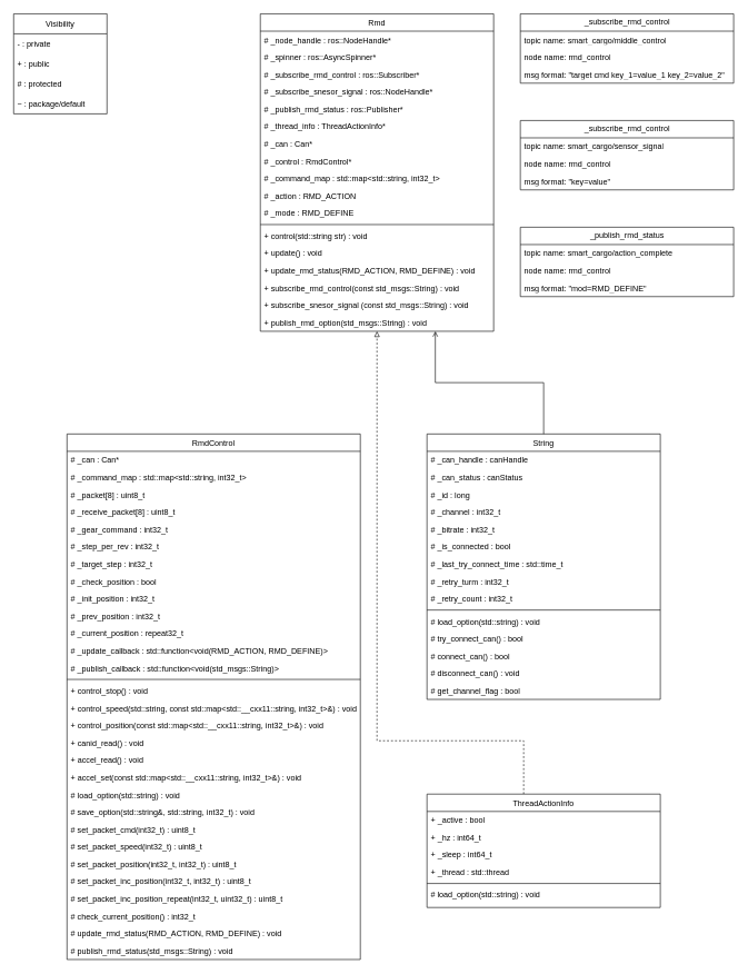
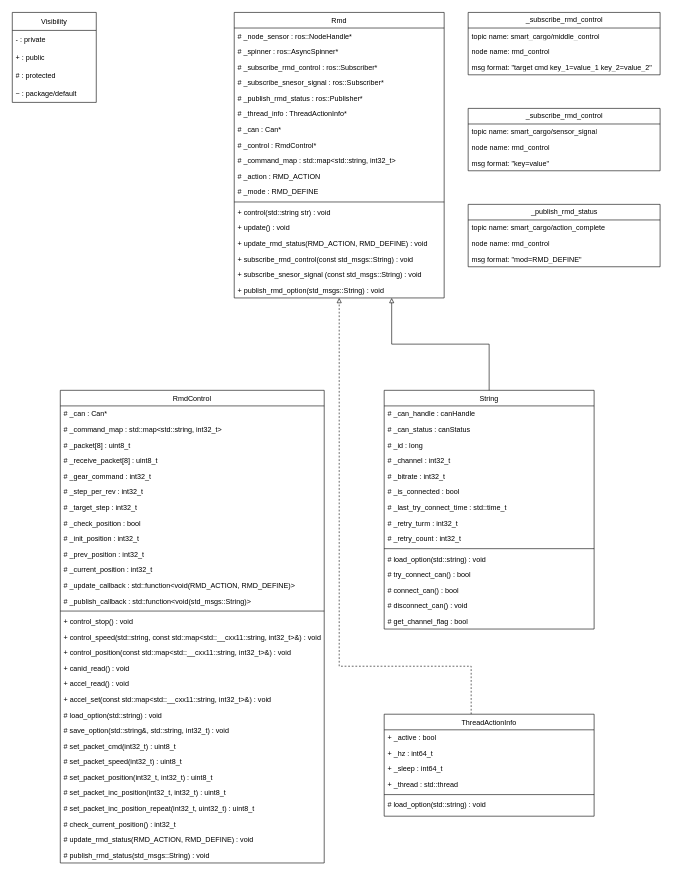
- <mxCell id="3" value="# _node_handle : ros::NodeHandle*" style="text;align=left;verticalAlign=top;spacingLeft=4;spacingRight=4;overflow=hidden;rotatable=0;points=[[0,0.5],[1,0.5]];portConstraint=eastwest;" parent="2" vertex="1"><mxGeometry y="26" width="350" height="26" as="geometry" /></mxCell>
+ <mxCell id="3" value="# _node_sensor : ros::NodeHandle*" style="text;align=left;verticalAlign=top;spacingLeft=4;spacingRight=4;overflow=hidden;rotatable=0;points=[[0,0.5],[1,0.5]];portConstraint=eastwest;" parent="2" vertex="1"><mxGeometry y="26" width="350" height="26" as="geometry" /></mxCell>
- <mxCell id="6" value="# _subscribe_snesor_signal : ros::NodeHandle*" style="text;align=left;verticalAlign=top;spacingLeft=4;spacingRight=4;overflow=hidden;rotatable=0;points=[[0,0.5],[1,0.5]];portConstraint=eastwest;" vertex="1" parent="2"><mxGeometry y="104" width="350" height="26" as="geometry" /></mxCell>
+ <mxCell id="6" value="# _subscribe_snesor_signal : ros::Subscriber*" style="text;align=left;verticalAlign=top;spacingLeft=4;spacingRight=4;overflow=hidden;rotatable=0;points=[[0,0.5],[1,0.5]];portConstraint=eastwest;" vertex="1" parent="2"><mxGeometry y="104" width="350" height="26" as="geometry" /></mxCell>
- <mxCell id="81" value="" style="rounded=0;orthogonalLoop=1;jettySize=auto;html=1;entryX=0.75;entryY=1;entryDx=0;entryDy=0;endArrow=open;endFill=0;strokeWidth=1;exitX=0.5;exitY=0;exitDx=0;exitDy=0;edgeStyle=orthogonalEdgeStyle;" parent="1" source="57" target="2" edge="1"><mxGeometry relative="1" as="geometry"><mxPoint x="410" y="540" as="sourcePoint" /><mxPoint x="488" y="490" as="targetPoint" /></mxGeometry></mxCell>
+ <mxCell id="81" value="" style="rounded=0;orthogonalLoop=1;jettySize=auto;html=1;entryX=0.75;entryY=1;entryDx=0;entryDy=0;endArrow=block;endFill=0;strokeWidth=1;exitX=0.5;exitY=0;exitDx=0;exitDy=0;edgeStyle=orthogonalEdgeStyle;" parent="1" source="57" target="2" edge="1"><mxGeometry relative="1" as="geometry"><mxPoint x="410" y="540" as="sourcePoint" /><mxPoint x="488" y="490" as="targetPoint" /></mxGeometry></mxCell>
- <mxCell id="37" value="# _current_position : repeat32_t" style="text;align=left;verticalAlign=top;spacingLeft=4;spacingRight=4;overflow=hidden;rotatable=0;points=[[0,0.5],[1,0.5]];portConstraint=eastwest;rounded=0;shadow=0;html=0;" parent="26" vertex="1"><mxGeometry y="286" width="440" height="26" as="geometry" /></mxCell>
+ <mxCell id="37" value="# _current_position : int32_t" style="text;align=left;verticalAlign=top;spacingLeft=4;spacingRight=4;overflow=hidden;rotatable=0;points=[[0,0.5],[1,0.5]];portConstraint=eastwest;rounded=0;shadow=0;html=0;" parent="26" vertex="1"><mxGeometry y="286" width="440" height="26" as="geometry" /></mxCell>
